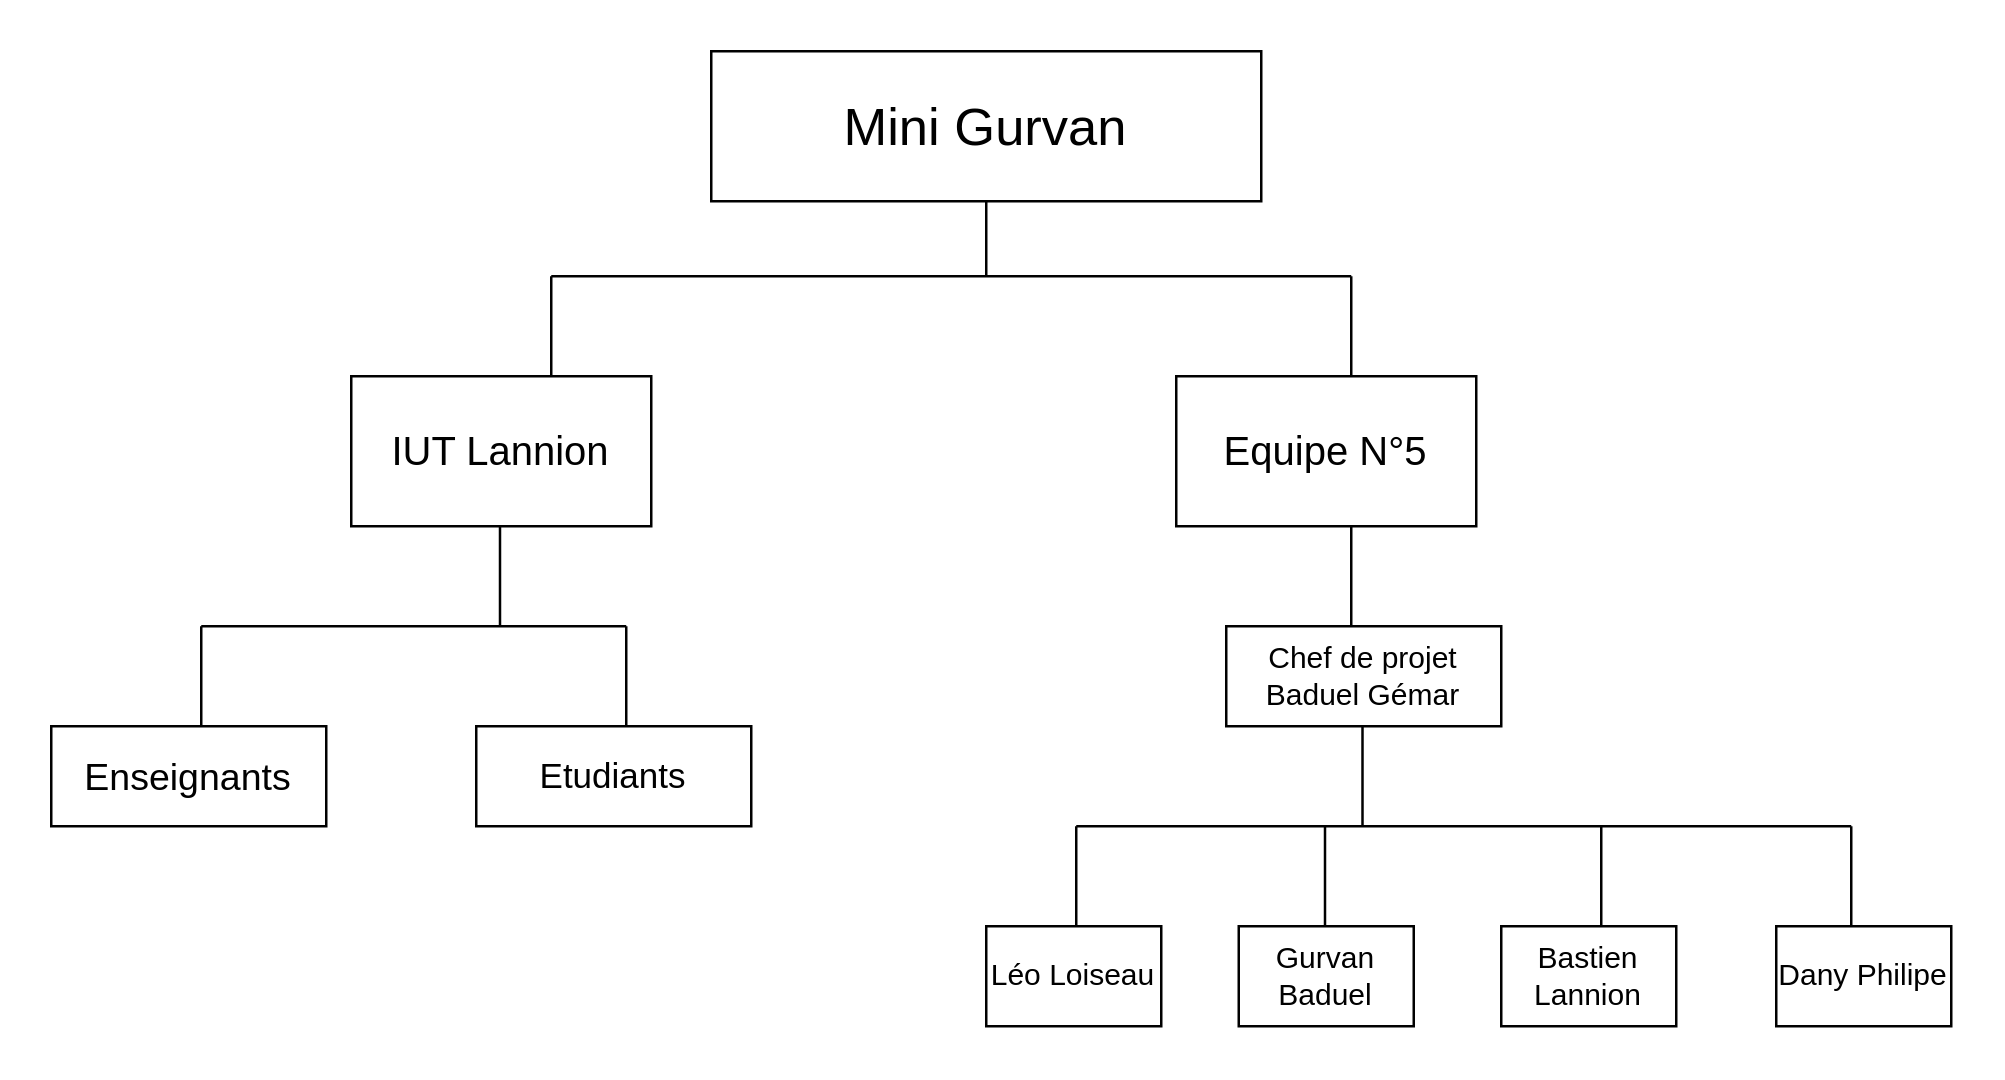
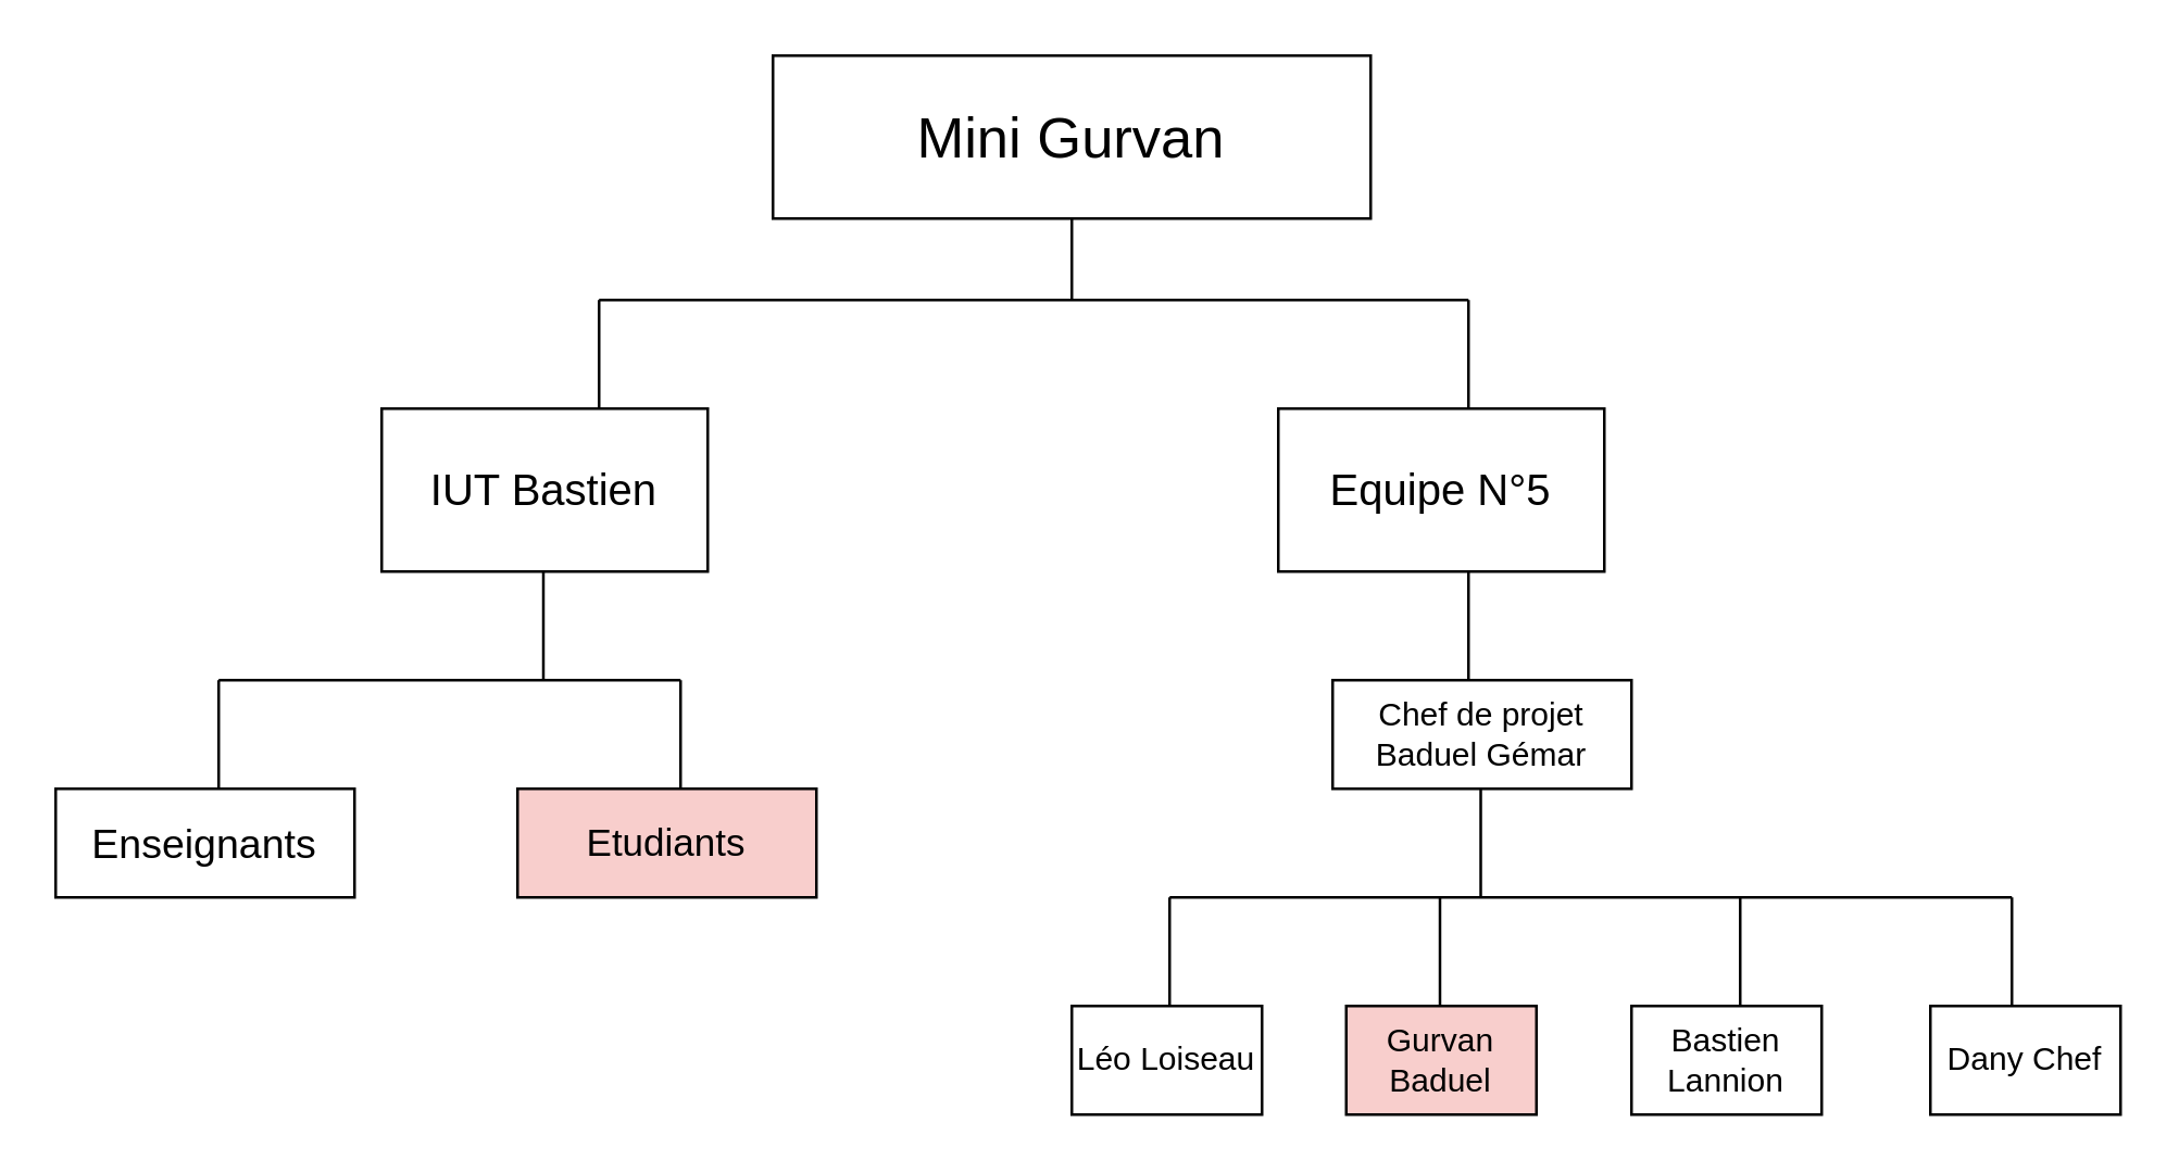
- <mxCell id="5" value="&lt;font style=&quot;font-size: 16px&quot;&gt;IUT Lannion&lt;/font&gt;" style="rounded=0;whiteSpace=wrap;html=1;" vertex="1" parent="1"><mxGeometry x="140" y="150" width="120" height="60" as="geometry" /></mxCell>
+ <mxCell id="5" value="&lt;font style=&quot;font-size: 16px&quot;&gt;IUT Bastien&lt;/font&gt;" style="rounded=0;whiteSpace=wrap;html=1;" vertex="1" parent="1"><mxGeometry x="140" y="150" width="120" height="60" as="geometry" /></mxCell>
- <mxCell id="26" value="&lt;font style=&quot;font-size: 14px&quot;&gt;Etudiants&lt;/font&gt;" style="rounded=0;whiteSpace=wrap;html=1;" vertex="1" parent="1"><mxGeometry x="190" y="290" width="110" height="40" as="geometry" /></mxCell>
+ <mxCell id="26" value="&lt;font style=&quot;font-size: 14px&quot;&gt;Etudiants&lt;/font&gt;" style="rounded=0;whiteSpace=wrap;html=1;fillColor=#f8cecc;" vertex="1" parent="1"><mxGeometry x="190" y="290" width="110" height="40" as="geometry" /></mxCell>
- <mxCell id="18" value="Gurvan Baduel" style="rounded=0;whiteSpace=wrap;html=1;" vertex="1" parent="1"><mxGeometry x="495" y="370" width="70" height="40" as="geometry" /></mxCell>
+ <mxCell id="18" value="Gurvan Baduel" style="rounded=0;whiteSpace=wrap;html=1;fillColor=#f8cecc;" vertex="1" parent="1"><mxGeometry x="495" y="370" width="70" height="40" as="geometry" /></mxCell>
- <mxCell id="20" value="Dany Philipe" style="rounded=0;whiteSpace=wrap;html=1;" vertex="1" parent="1"><mxGeometry x="710" y="370" width="70" height="40" as="geometry" /></mxCell>
+ <mxCell id="20" value="Dany Chef" style="rounded=0;whiteSpace=wrap;html=1;" vertex="1" parent="1"><mxGeometry x="710" y="370" width="70" height="40" as="geometry" /></mxCell>
